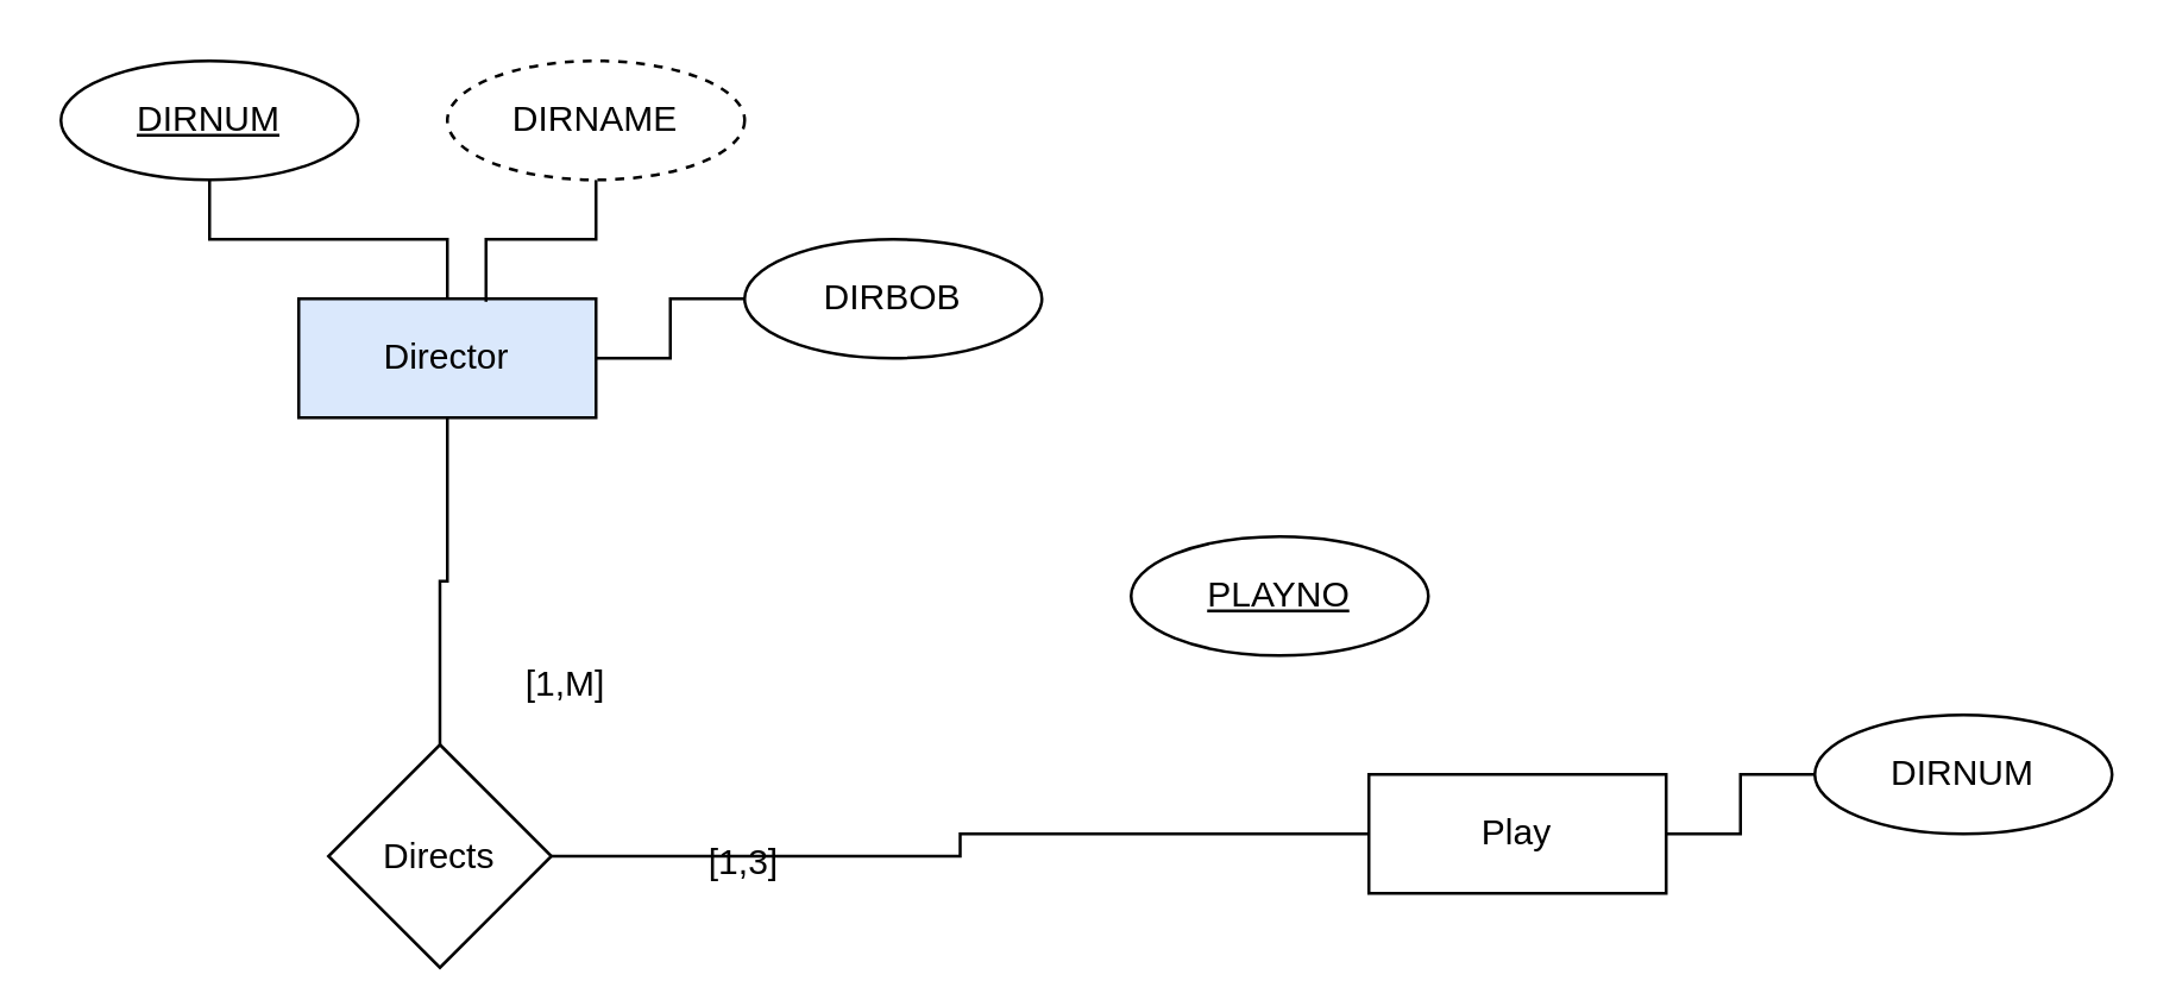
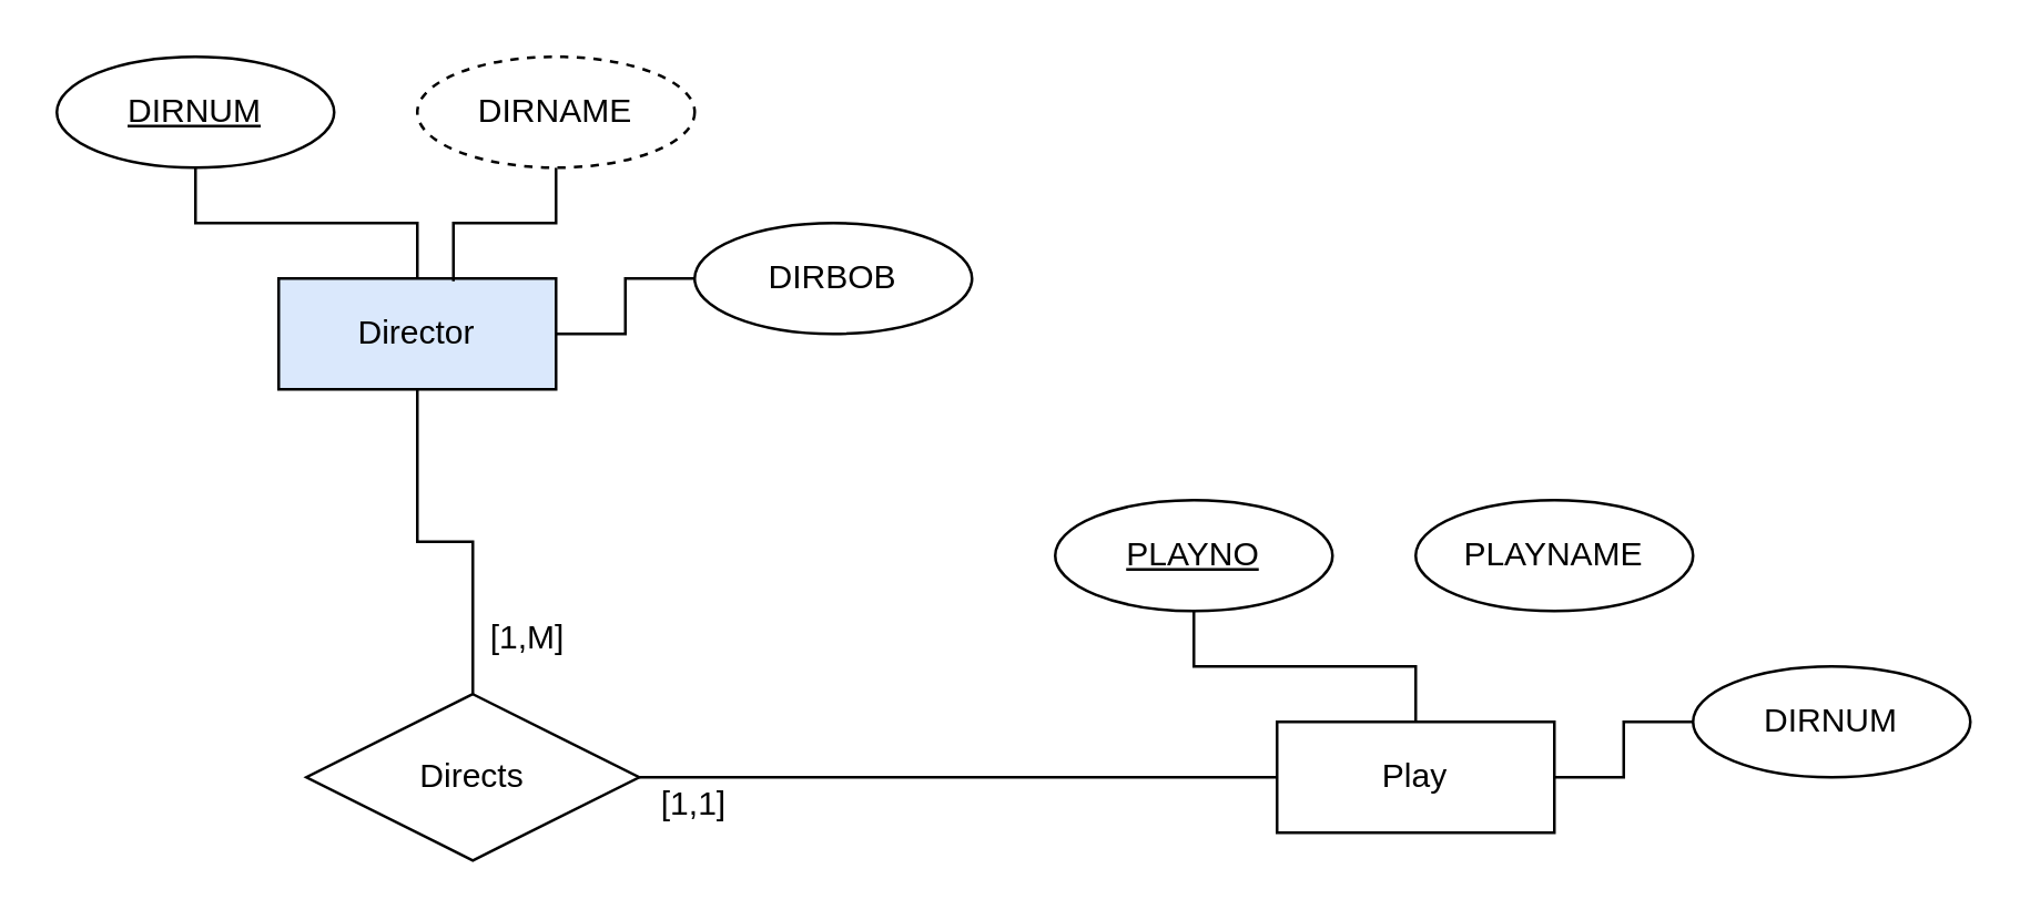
+ <mxCell id="13" value="PLAYNAME" style="ellipse;whiteSpace=wrap;html=1;align=center;" vertex="1" parent="1"><mxGeometry x="510" y="180" width="100" height="40" as="geometry" /></mxCell>
+ <mxCell id="11" style="edgeStyle=orthogonalEdgeStyle;rounded=0;orthogonalLoop=1;jettySize=auto;html=1;exitX=0.5;exitY=1;exitDx=0;exitDy=0;entryX=0.5;entryY=0;entryDx=0;entryDy=0;endArrow=none;endFill=0;" edge="1" parent="1" source="12" target="10"><mxGeometry relative="1" as="geometry" /></mxCell>
- <mxCell id="17" value="Directs" style="shape=rhombus;perimeter=rhombusPerimeter;whiteSpace=wrap;html=1;align=center;" vertex="1" parent="1"><mxGeometry x="110" y="250" width="75" height="75" as="geometry" /></mxCell>
+ <mxCell id="17" value="Directs" style="shape=rhombus;perimeter=rhombusPerimeter;whiteSpace=wrap;html=1;align=center;" vertex="1" parent="1"><mxGeometry x="110" y="250" width="120" height="60" as="geometry" /></mxCell>
- <mxCell id="19" value="[1,3]" style="text;html=1;strokeColor=none;fillColor=none;align=center;verticalAlign=middle;whiteSpace=wrap;rounded=0;" vertex="1" parent="1"><mxGeometry x="230" y="280" width="40" height="20" as="geometry" /></mxCell>
+ <mxCell id="19" value="[1,1]" style="text;html=1;strokeColor=none;fillColor=none;align=center;verticalAlign=middle;whiteSpace=wrap;rounded=0;" vertex="1" parent="1"><mxGeometry x="230" y="280" width="40" height="20" as="geometry" /></mxCell>
